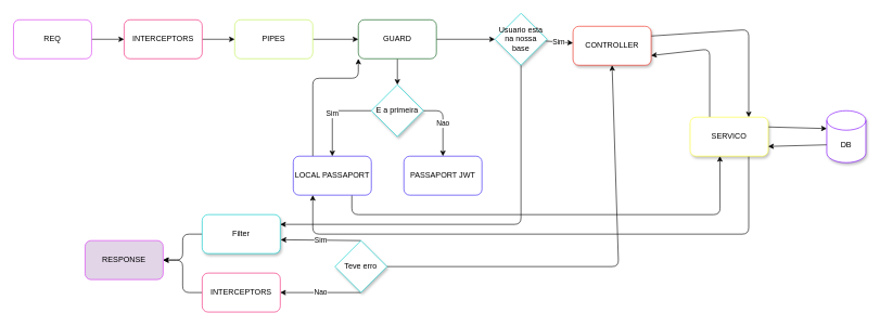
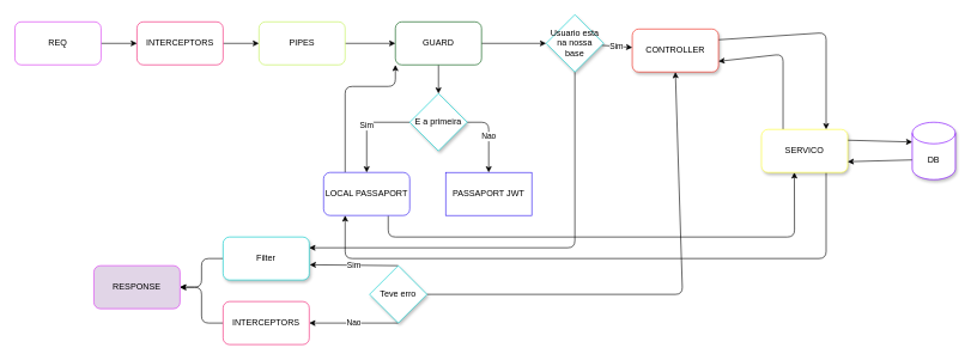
- <mxCell id="8" value="PASSAPORT JWT" style="rounded=1;whiteSpace=wrap;html=1;strokeColor=#2E18F0;" parent="1" vertex="1"><mxGeometry x="620" y="240" width="120" height="60" as="geometry" /></mxCell>
+ <mxCell id="8" value="PASSAPORT JWT" style="whiteSpace=wrap;html=1;strokeColor=#2E18F0;rounded=0;" parent="1" vertex="1"><mxGeometry x="620" y="240" width="120" height="60" as="geometry" /></mxCell>
